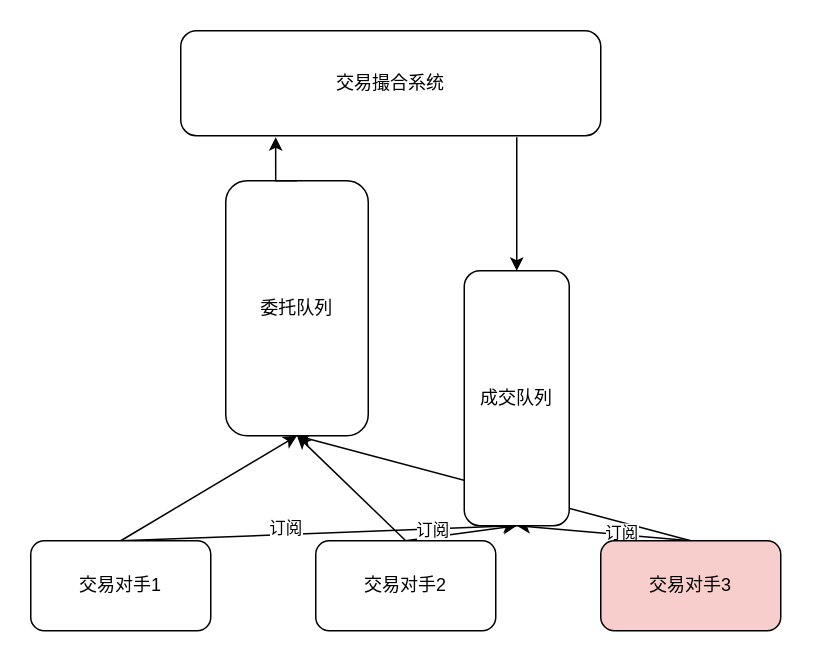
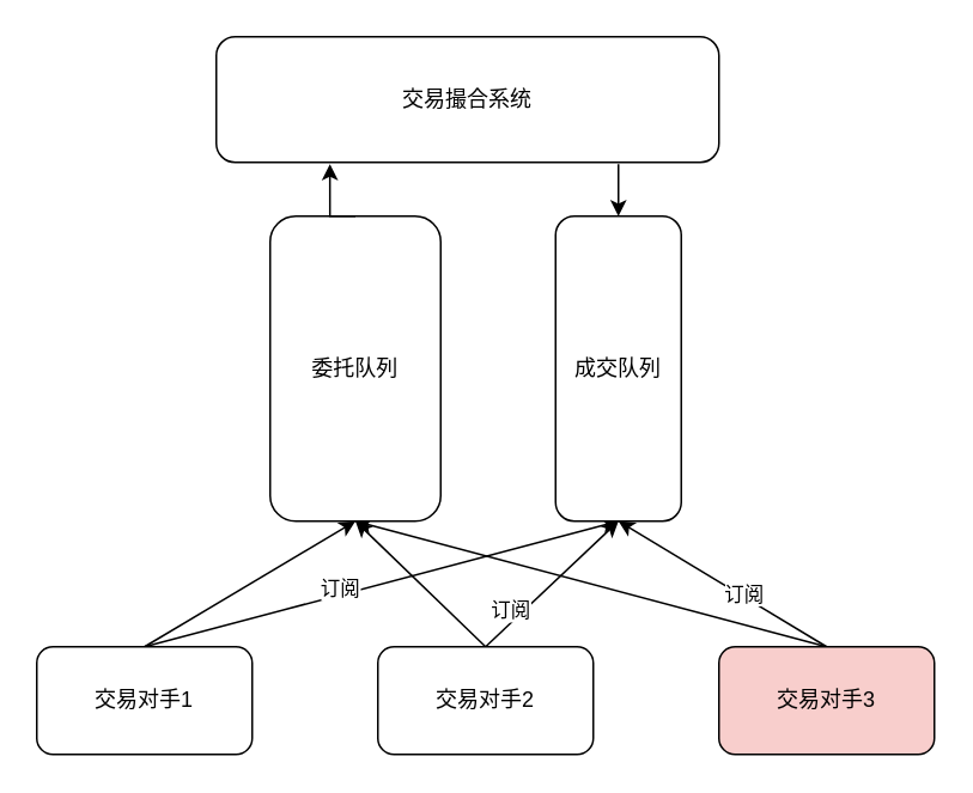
- <mxCell id="17" value="成交队列" style="rounded=1;whiteSpace=wrap;html=1;" vertex="1" parent="1"><mxGeometry x="309" y="180" width="70" height="170" as="geometry" /></mxCell>
+ <mxCell id="17" value="成交队列" style="rounded=1;whiteSpace=wrap;html=1;" vertex="1" parent="1"><mxGeometry x="309" y="120" width="70" height="170" as="geometry" /></mxCell>
